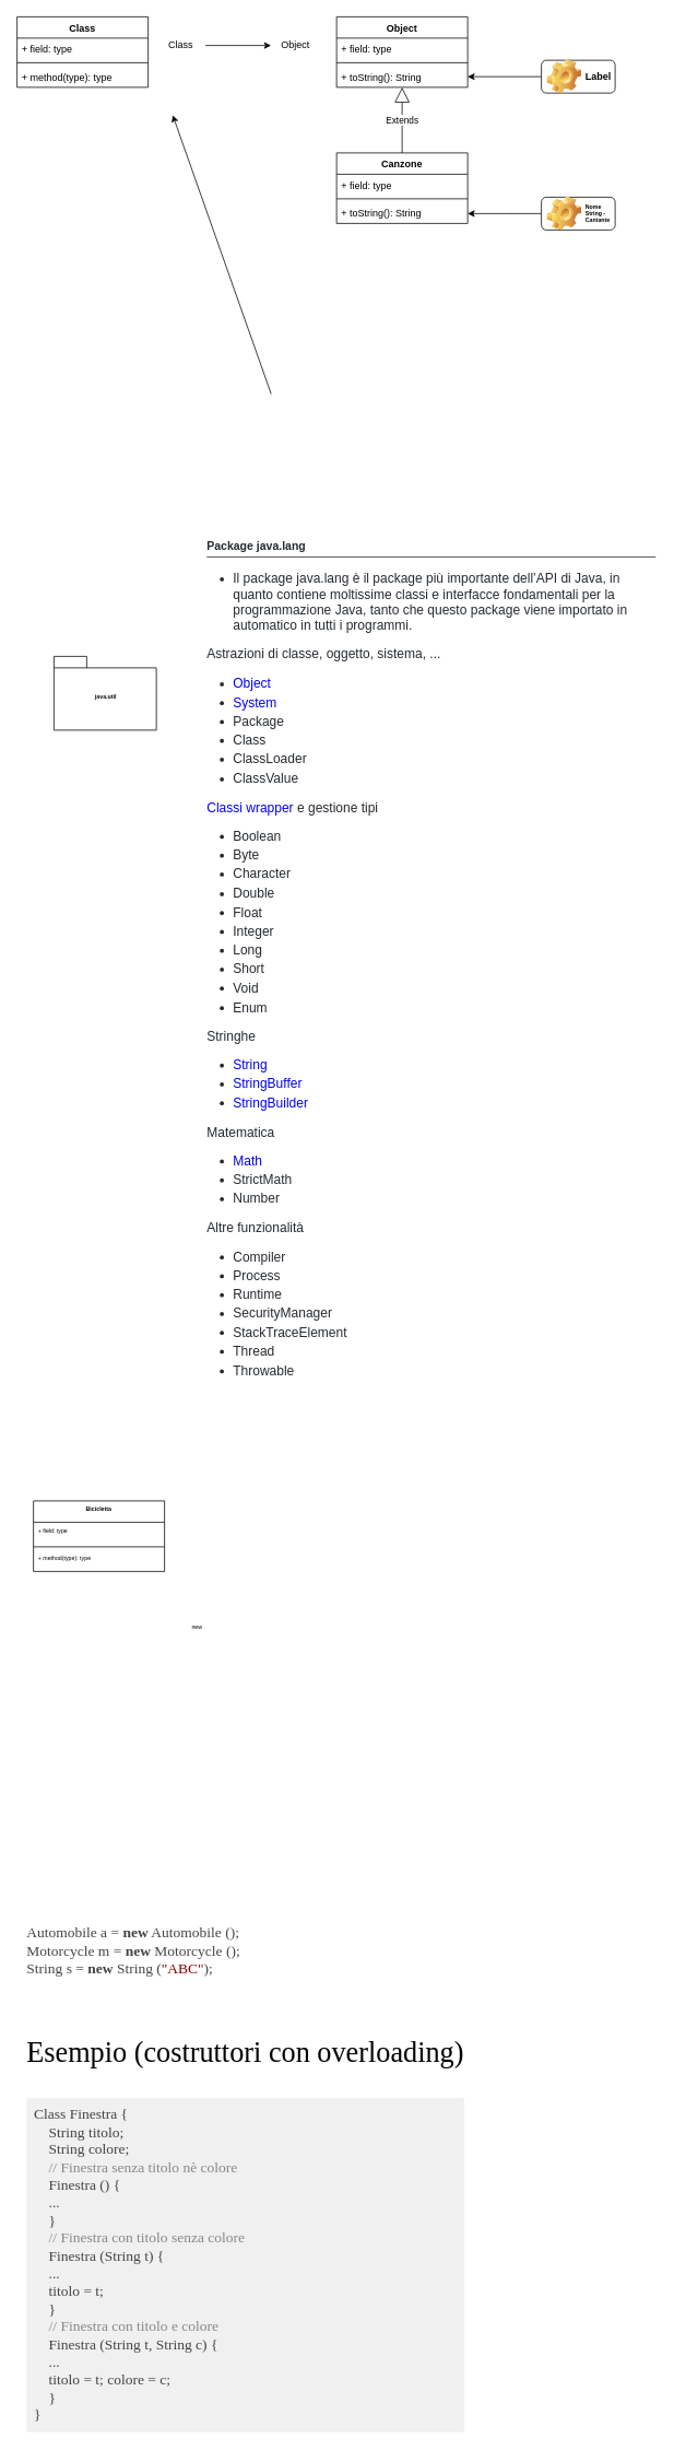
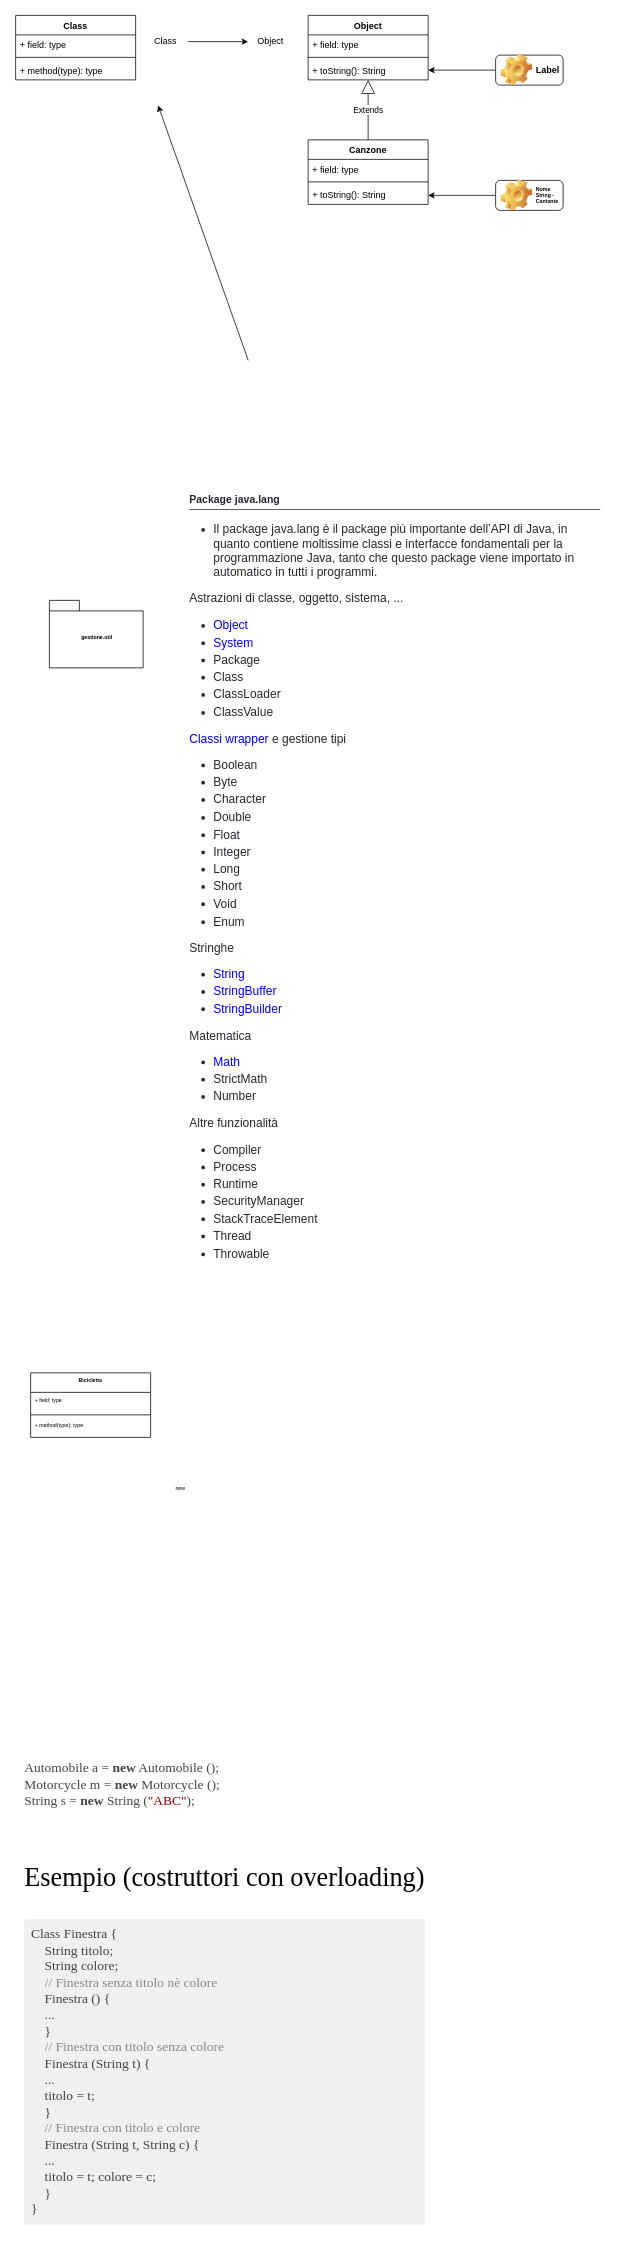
- <mxCell id="24" value="java.util" style="shape=folder;fontStyle=1;spacingTop=10;tabWidth=40;tabHeight=14;tabPosition=left;html=1;fontSize=7;" vertex="1" parent="1"><mxGeometry x="65" y="800" width="125" height="90" as="geometry" /></mxCell>
+ <mxCell id="24" value="gestione.util" style="shape=folder;fontStyle=1;spacingTop=10;tabWidth=40;tabHeight=14;tabPosition=left;html=1;fontSize=7;" vertex="1" parent="1"><mxGeometry x="65" y="800" width="125" height="90" as="geometry" /></mxCell>
